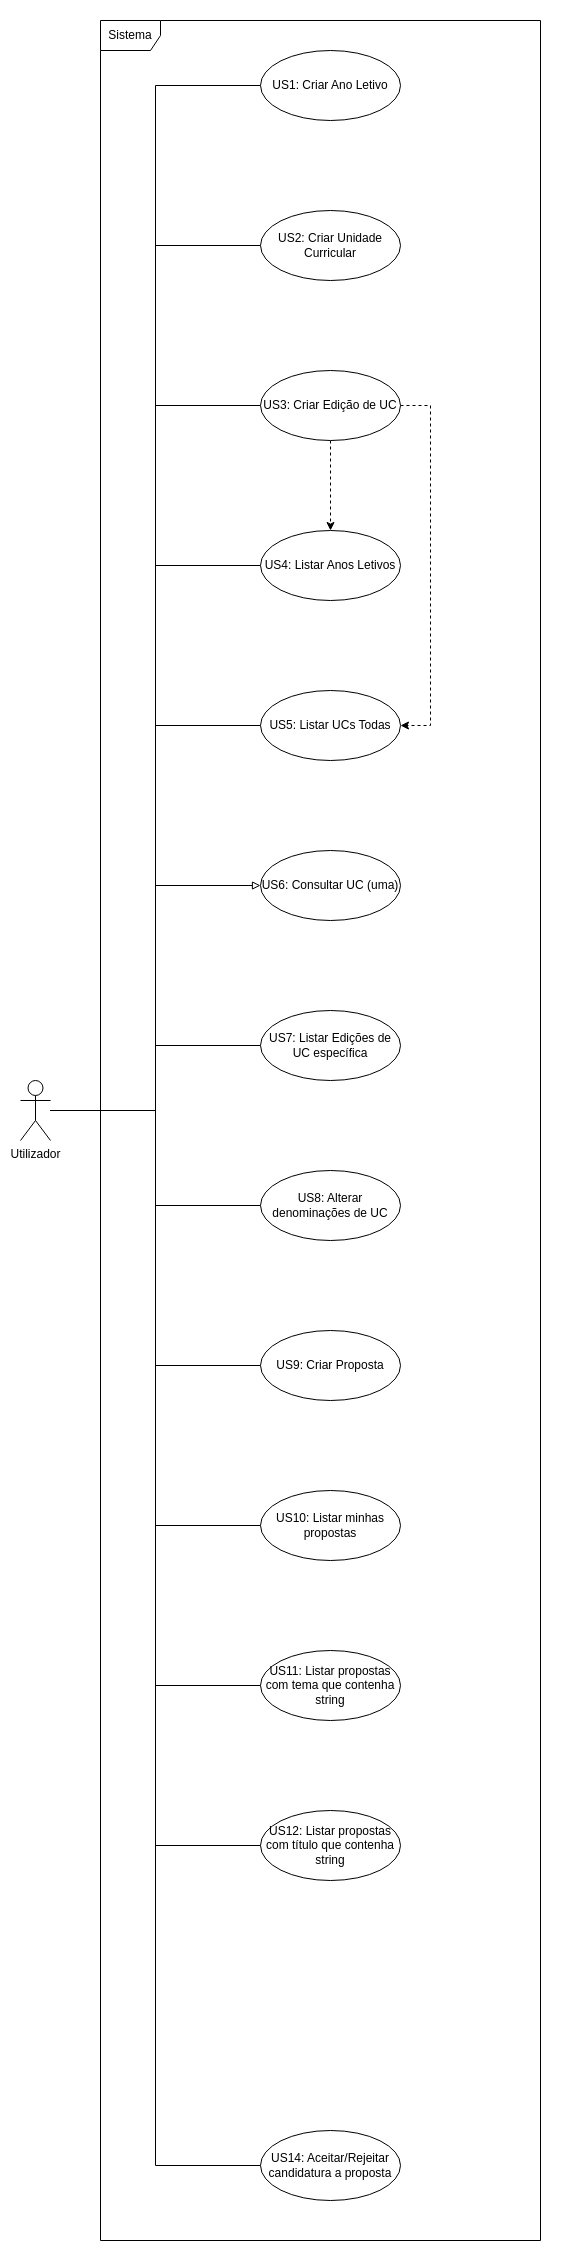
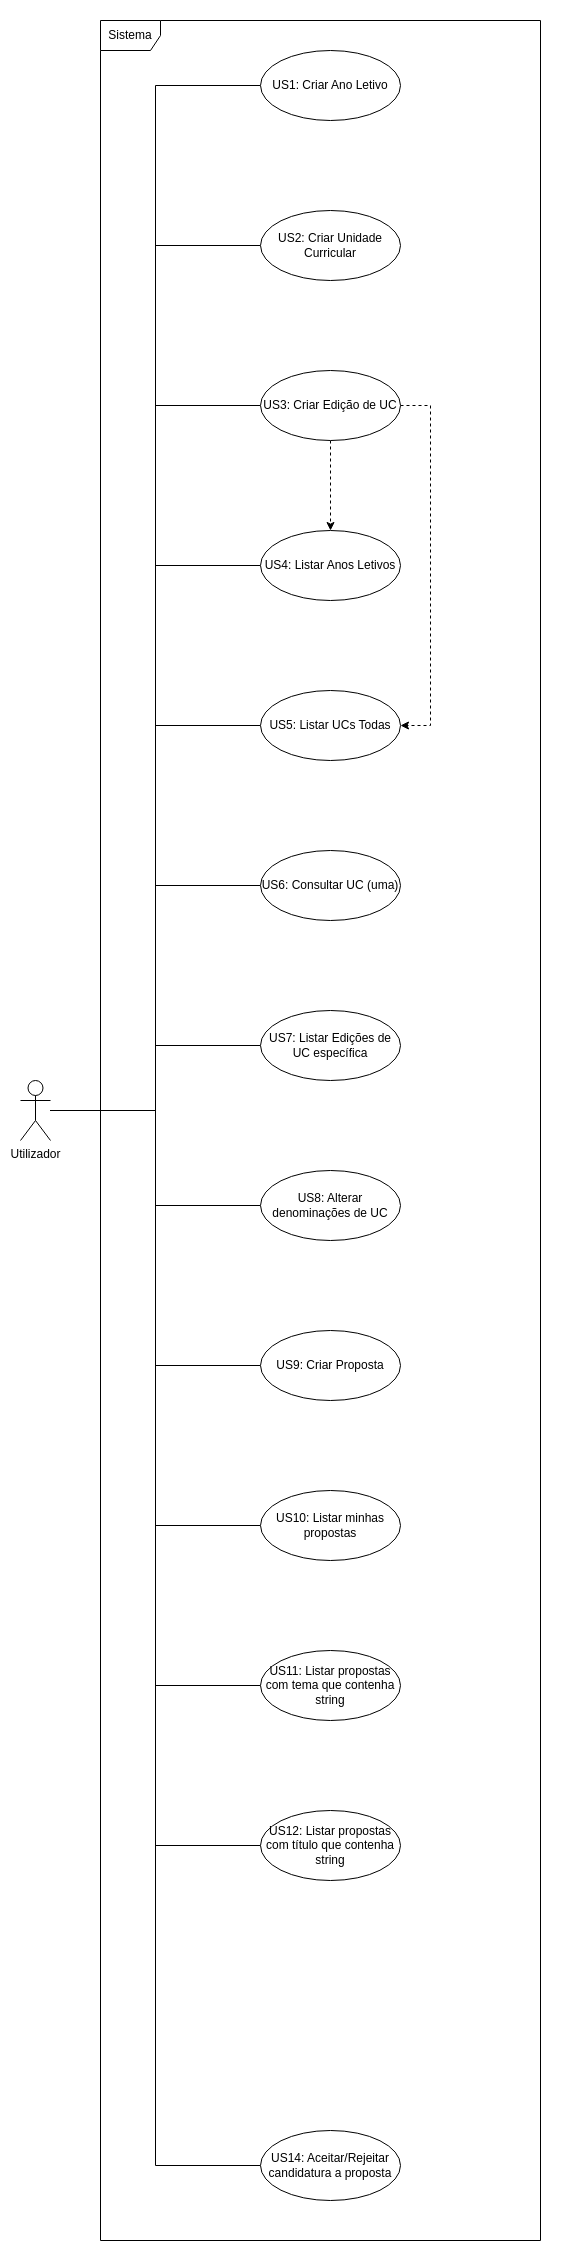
- <mxCell id="5" style="edgeStyle=orthogonalEdgeStyle;rounded=0;orthogonalLoop=1;jettySize=auto;html=1;entryX=0;entryY=0.5;entryDx=0;entryDy=0;endArrow=block;endFill=0;" edge="1" parent="1" source="15" target="26"><mxGeometry relative="1" as="geometry" /></mxCell>
+ <mxCell id="5" style="edgeStyle=orthogonalEdgeStyle;rounded=0;orthogonalLoop=1;jettySize=auto;html=1;entryX=0;entryY=0.5;entryDx=0;entryDy=0;endArrow=none;endFill=0;" edge="1" parent="1" source="15" target="26"><mxGeometry relative="1" as="geometry" /></mxCell>
